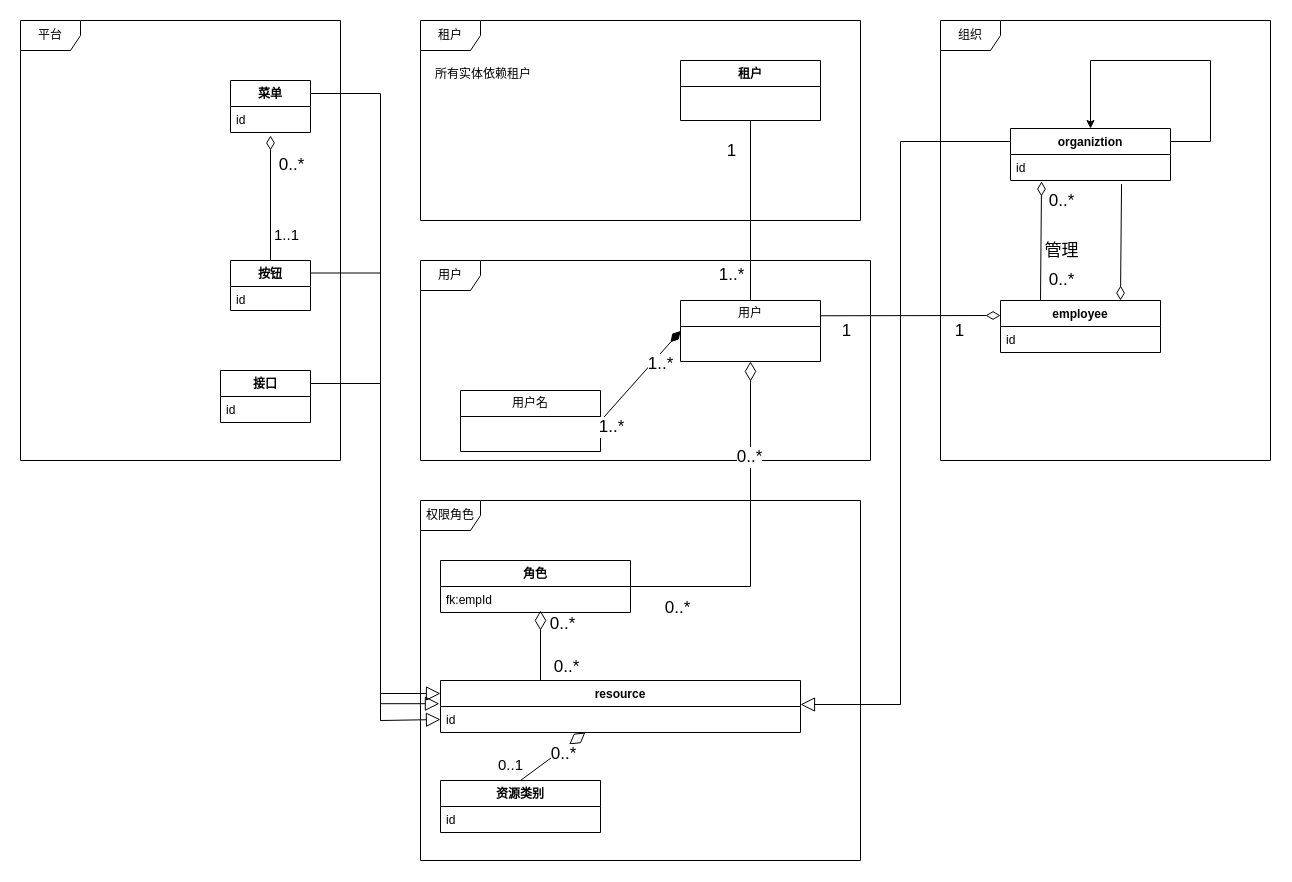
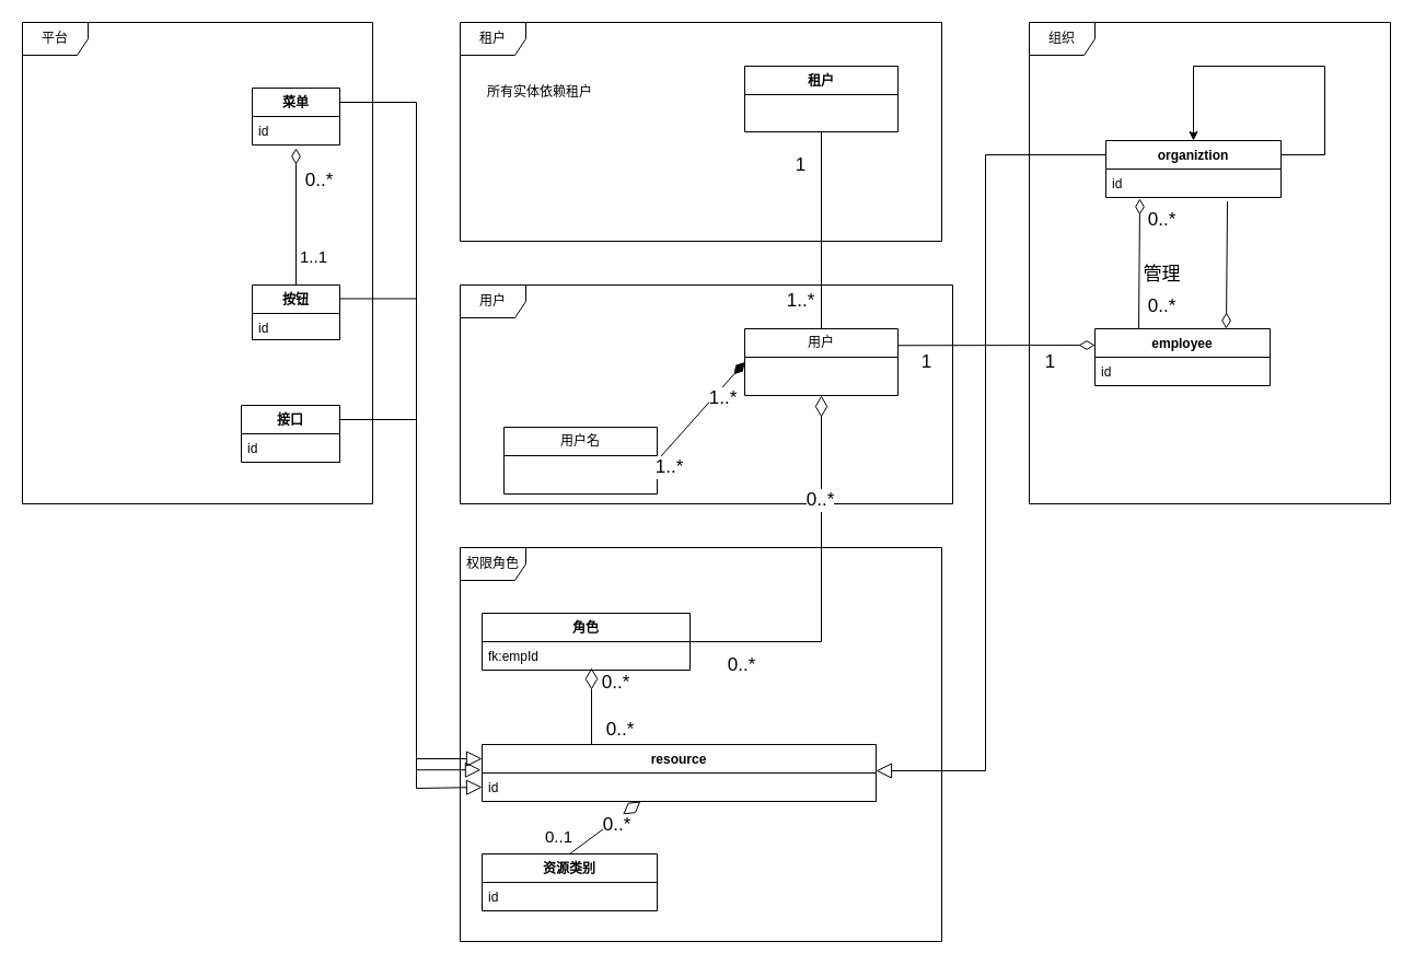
- <mxCell id="15" value="&lt;h1&gt;&lt;span style=&quot;background-color: initial; font-size: 12px; font-weight: normal;&quot;&gt;所有实体依赖租户&lt;/span&gt;&lt;br&gt;&lt;/h1&gt;" style="text;html=1;strokeColor=none;fillColor=none;spacing=5;spacingTop=-20;whiteSpace=wrap;overflow=hidden;rounded=0;" parent="1" vertex="1"><mxGeometry x="430" y="50" width="190" height="120" as="geometry" /></mxCell>
+ <mxCell id="15" value="&lt;h1&gt;&lt;span style=&quot;background-color: initial; font-size: 12px; font-weight: normal;&quot;&gt;所有实体依赖租户&lt;/span&gt;&lt;br&gt;&lt;/h1&gt;" style="text;html=1;strokeColor=none;fillColor=none;spacing=5;spacingTop=-20;whiteSpace=wrap;overflow=hidden;rounded=0;" parent="1" vertex="1"><mxGeometry x="440" y="60" width="190" height="120" as="geometry" /></mxCell>
